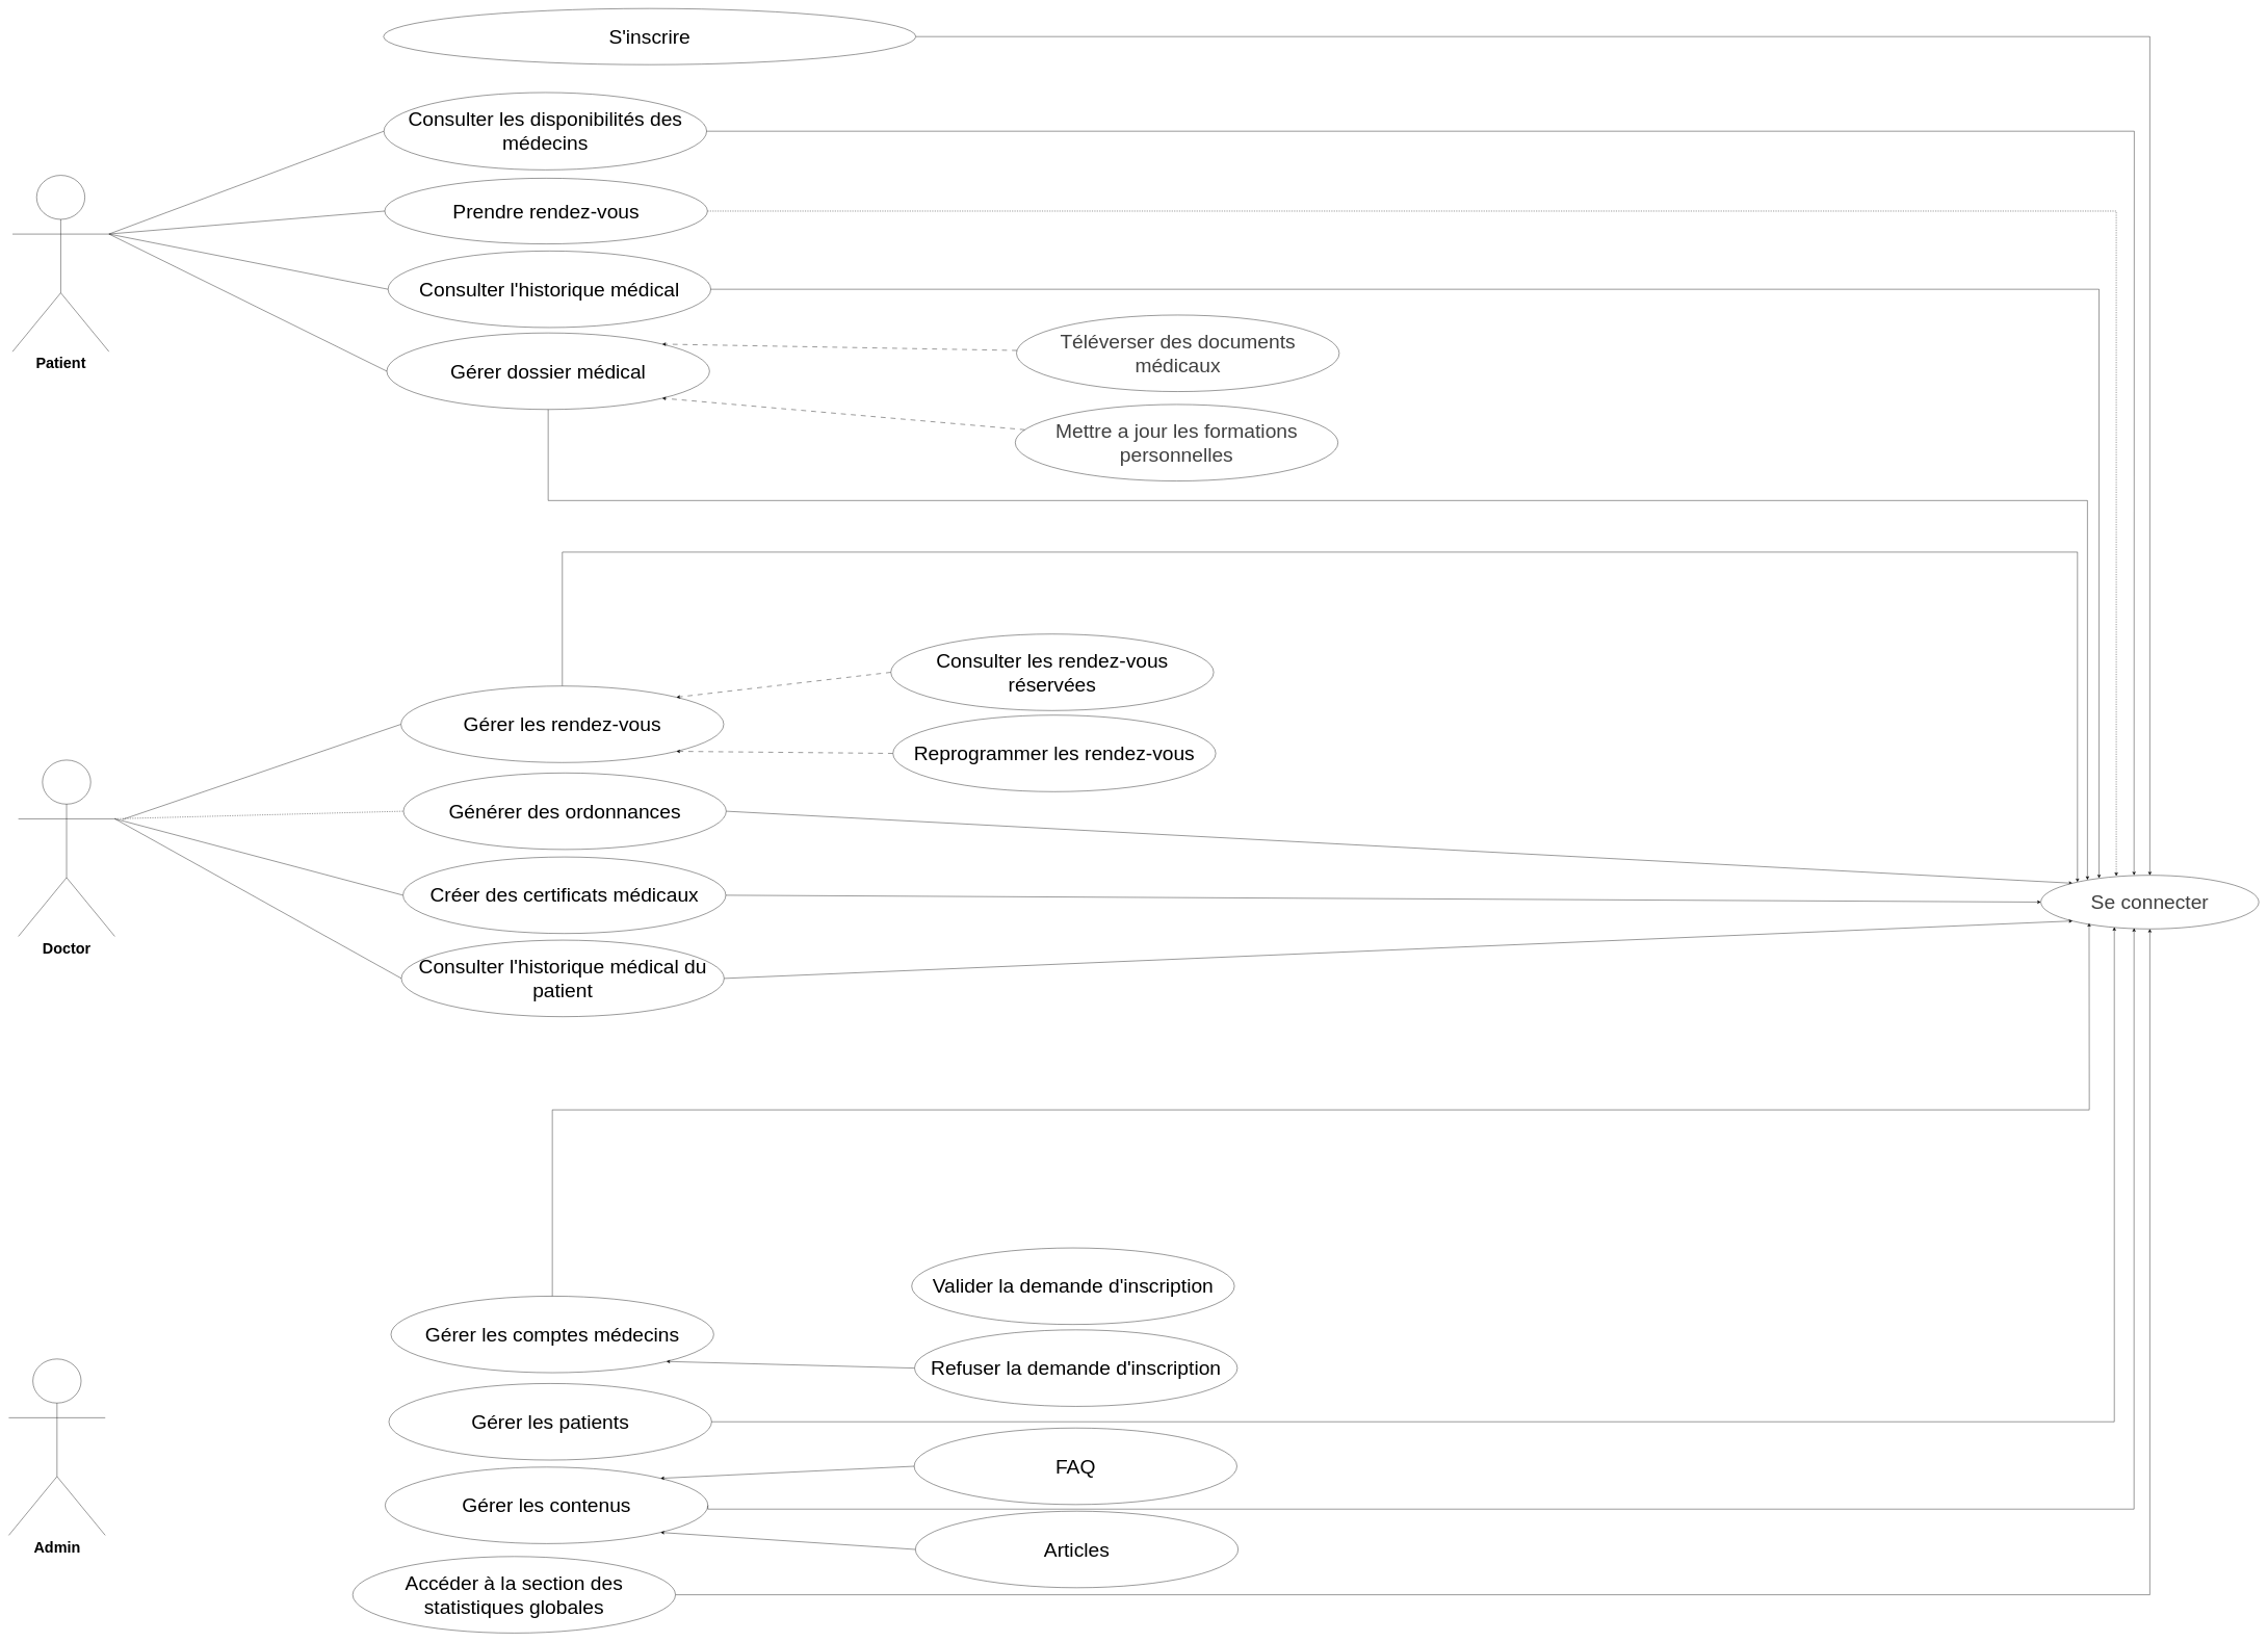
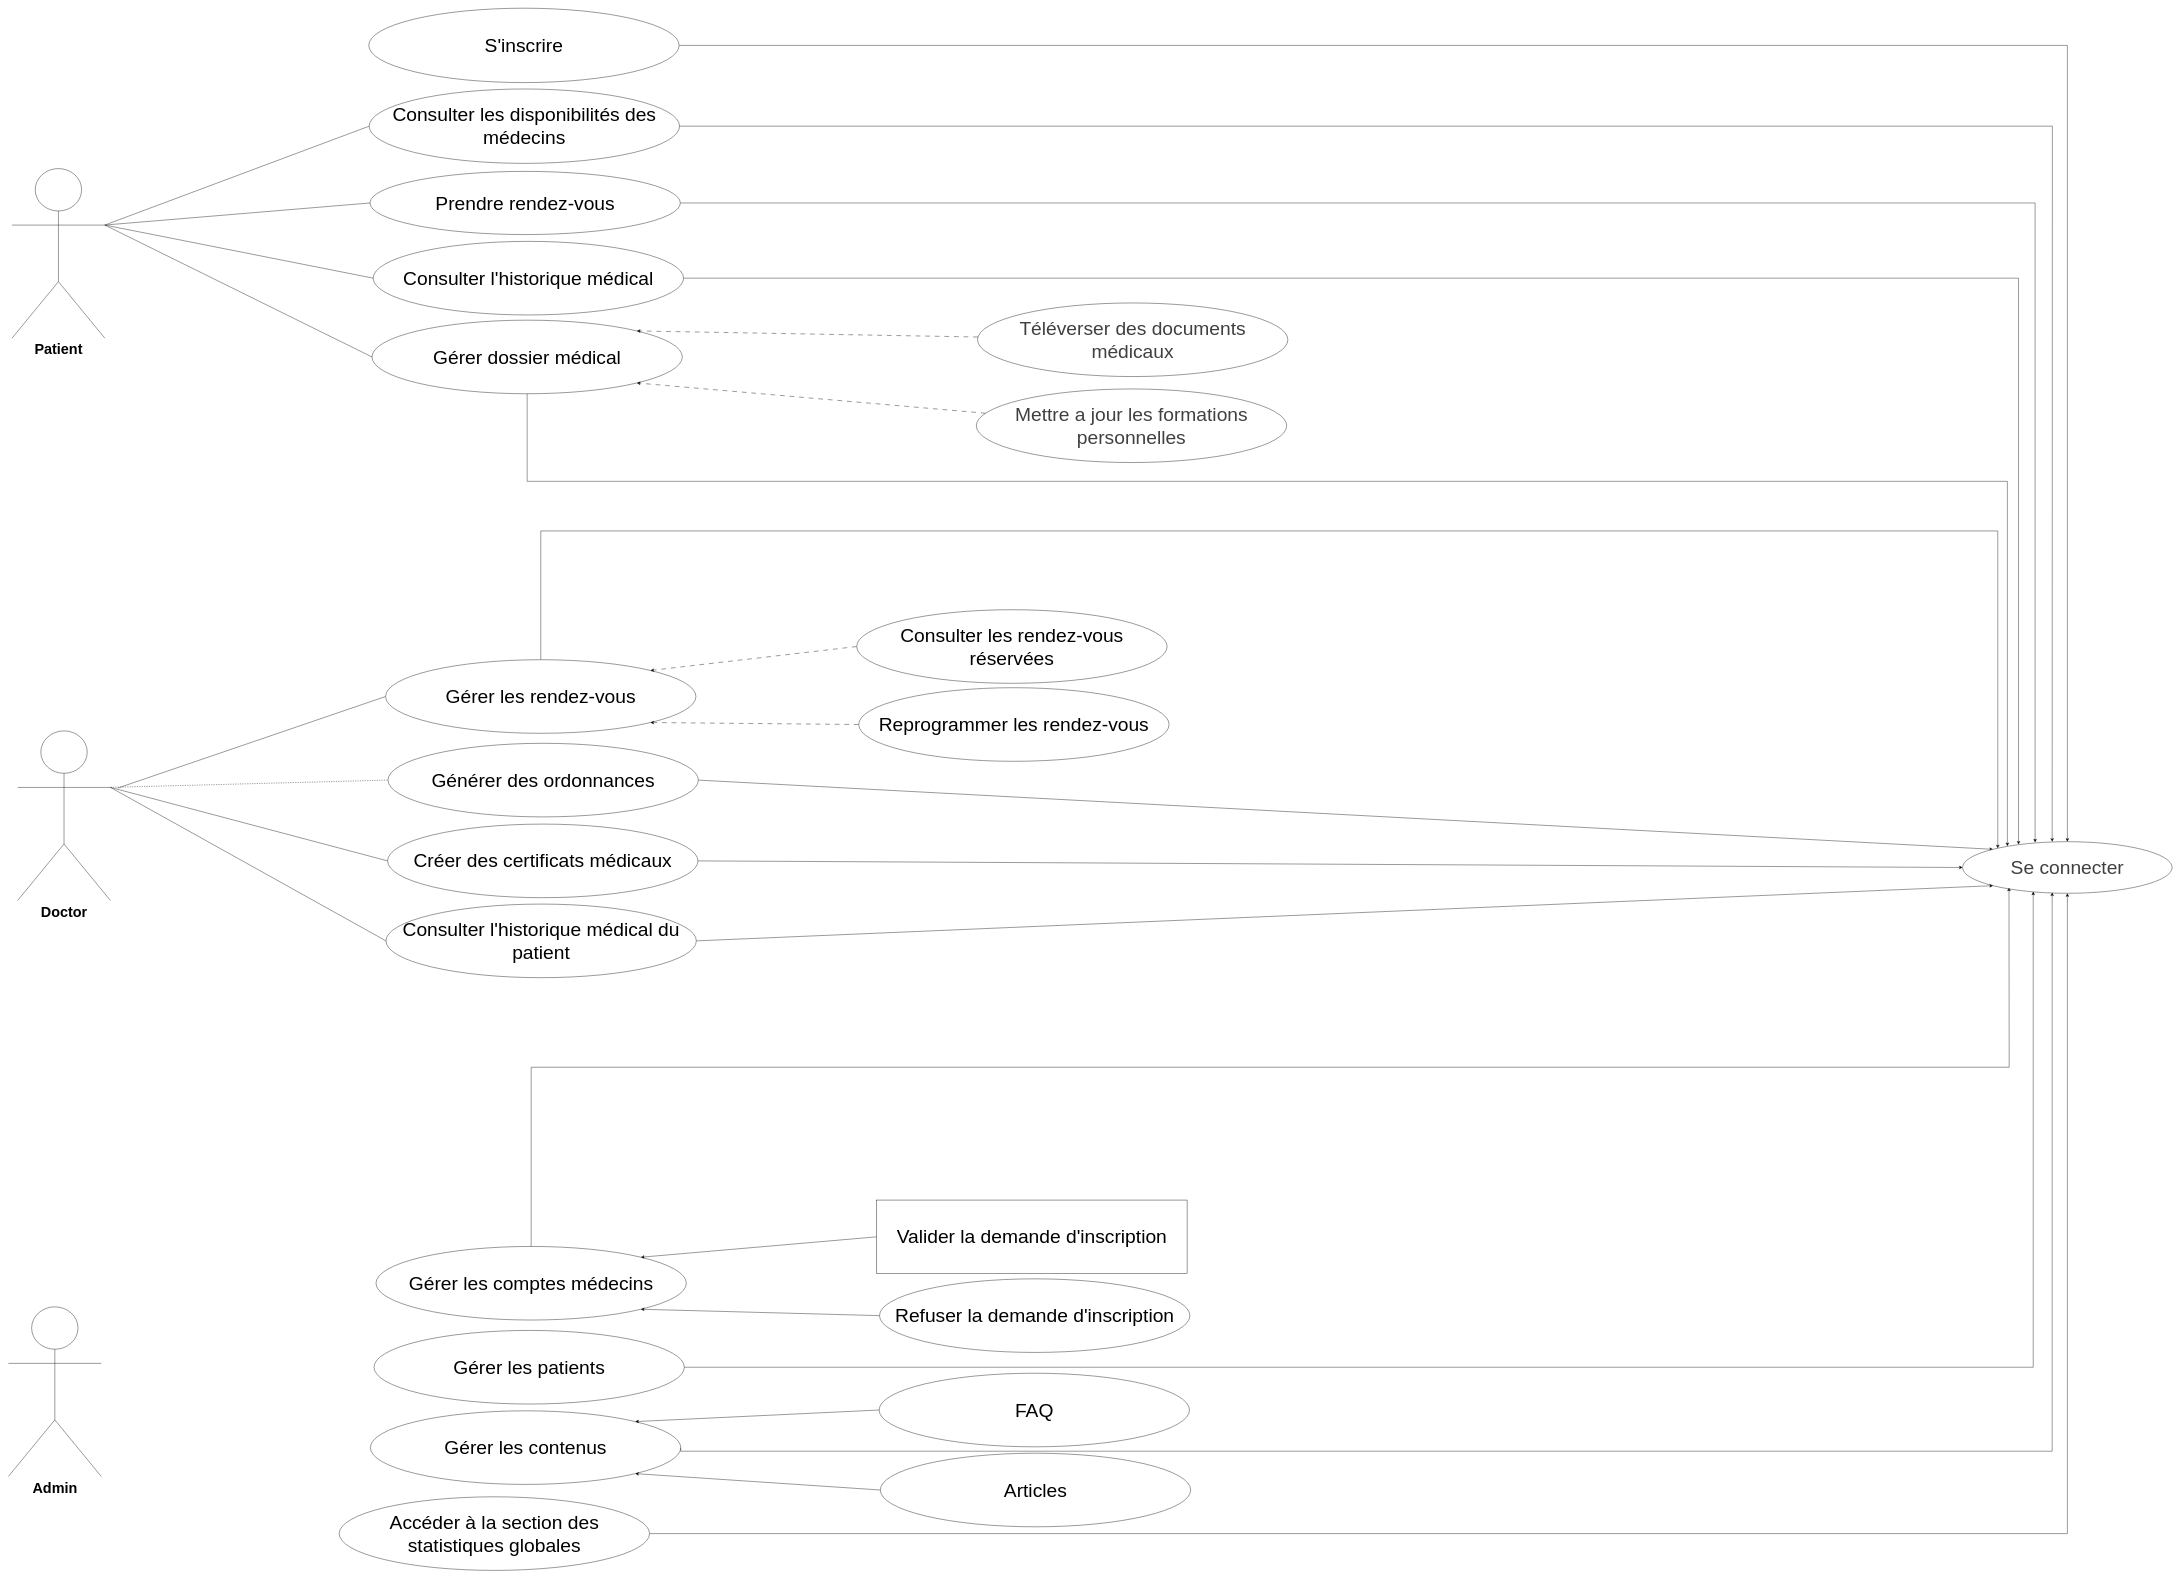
- <mxCell id="49" value="&lt;span style=&quot;font-family: &amp;quot;Nunito Sans&amp;quot;, sans-serif; text-align: left; background-color: rgb(255, 255, 255);&quot;&gt;&lt;font style=&quot;font-size: 48px;&quot;&gt;S'inscrire&lt;/font&gt;&lt;/span&gt;" style="ellipse;whiteSpace=wrap;html=1;" parent="1" vertex="1"><mxGeometry x="921" y="20" width="1280" height="135" as="geometry" /></mxCell>
+ <mxCell id="49" value="&lt;span style=&quot;font-family: &amp;quot;Nunito Sans&amp;quot;, sans-serif; text-align: left; background-color: rgb(255, 255, 255);&quot;&gt;&lt;font style=&quot;font-size: 48px;&quot;&gt;S'inscrire&lt;/font&gt;&lt;/span&gt;" style="ellipse;whiteSpace=wrap;html=1;" parent="1" vertex="1"><mxGeometry x="921" y="20" width="776" height="186" as="geometry" /></mxCell>
- <mxCell id="14" style="edgeStyle=orthogonalEdgeStyle;rounded=0;orthogonalLoop=1;jettySize=auto;html=1;exitX=1;exitY=0.5;exitDx=0;exitDy=0;entryX=0.346;entryY=0.014;entryDx=0;entryDy=0;entryPerimeter=0;dashed=1;" parent="1" source="15" target="30" edge="1"><mxGeometry relative="1" as="geometry"><mxPoint x="4026" y="491" as="targetPoint" /></mxGeometry></mxCell>
+ <mxCell id="14" style="edgeStyle=orthogonalEdgeStyle;rounded=0;orthogonalLoop=1;jettySize=auto;html=1;exitX=1;exitY=0.5;exitDx=0;exitDy=0;entryX=0.346;entryY=0.014;entryDx=0;entryDy=0;entryPerimeter=0;" parent="1" source="15" target="30" edge="1"><mxGeometry relative="1" as="geometry"><mxPoint x="4026" y="491" as="targetPoint" /></mxGeometry></mxCell>
- <mxCell id="32" value="&lt;span style=&quot;text-align: left; background-color: rgb(255, 255, 255);&quot;&gt;&lt;font face=&quot;Helvetica&quot; style=&quot;font-size: 48px;&quot;&gt;Valider la demande d'inscription&lt;/font&gt;&lt;/span&gt;" style="ellipse;whiteSpace=wrap;html=1;" parent="1" vertex="1"><mxGeometry x="2191" y="3000" width="776" height="184" as="geometry" /></mxCell>
+ <mxCell id="32" value="&lt;span style=&quot;text-align: left; background-color: rgb(255, 255, 255);&quot;&gt;&lt;font face=&quot;Helvetica&quot; style=&quot;font-size: 48px;&quot;&gt;Valider la demande d'inscription&lt;/font&gt;&lt;/span&gt;" style="whiteSpace=wrap;html=1;rounded=0;" parent="1" vertex="1"><mxGeometry x="2191" y="3000" width="776" height="184" as="geometry" /></mxCell>
+ <mxCell id="31" style="edgeStyle=none;rounded=0;orthogonalLoop=1;jettySize=auto;html=1;exitX=0;exitY=0.5;exitDx=0;exitDy=0;entryX=1;entryY=0;entryDx=0;entryDy=0;" parent="1" source="32" target="18" edge="1"><mxGeometry relative="1" as="geometry" /></mxCell>
